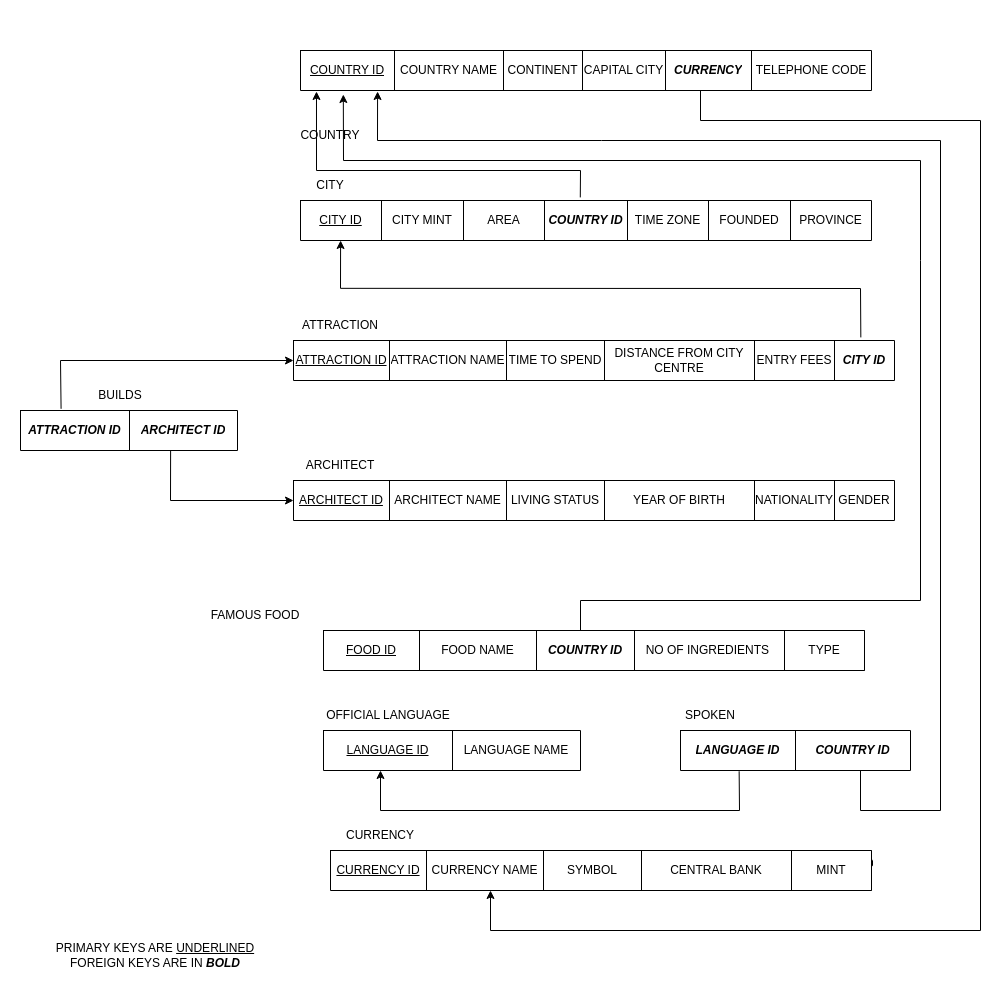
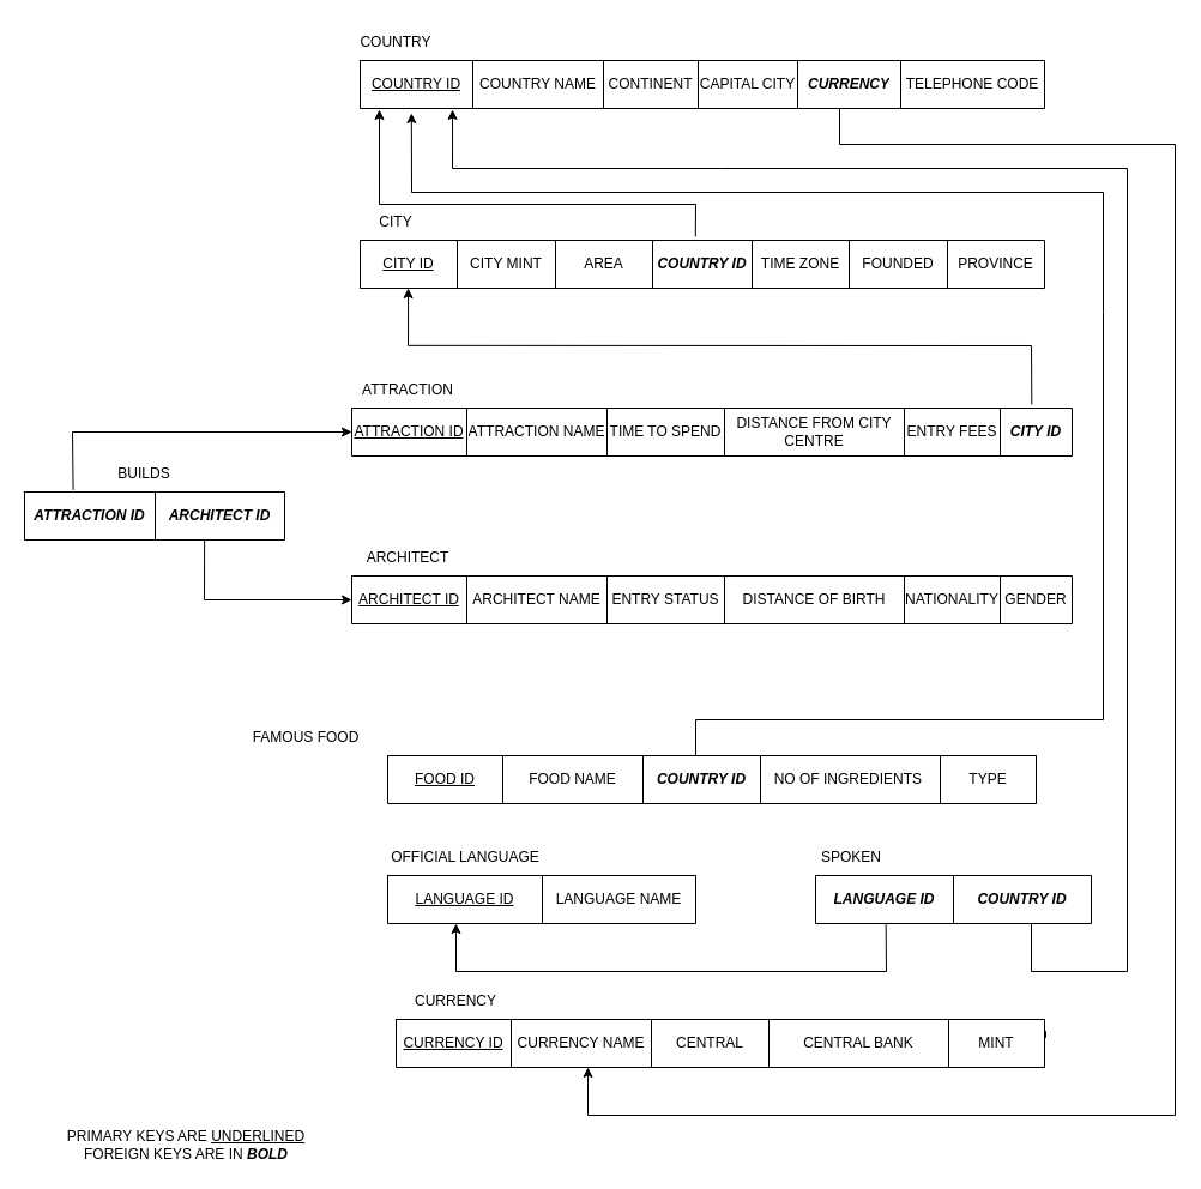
- <mxCell id="71" value="COUNTRY" style="text;html=1;strokeColor=none;fillColor=none;align=center;verticalAlign=middle;whiteSpace=wrap;rounded=0;" vertex="1" parent="1"><mxGeometry x="300" y="120" width="60" height="30" as="geometry" /></mxCell>
+ <mxCell id="71" value="COUNTRY" style="text;html=1;strokeColor=none;fillColor=none;align=center;verticalAlign=middle;whiteSpace=wrap;rounded=0;" vertex="1" parent="1"><mxGeometry x="300" y="20" width="60" height="30" as="geometry" /></mxCell>
- <mxCell id="31" value="LIVING STATUS" style="shape=partialRectangle;html=1;whiteSpace=wrap;connectable=0;overflow=hidden;fillColor=none;top=0;left=0;bottom=0;right=0;pointerEvents=1;" vertex="1" parent="28"><mxGeometry x="213" width="98" height="40" as="geometry"><mxRectangle width="98" height="40" as="alternateBounds" /></mxGeometry></mxCell>
+ <mxCell id="31" value="ENTRY STATUS" style="shape=partialRectangle;html=1;whiteSpace=wrap;connectable=0;overflow=hidden;fillColor=none;top=0;left=0;bottom=0;right=0;pointerEvents=1;" vertex="1" parent="28"><mxGeometry x="213" width="98" height="40" as="geometry"><mxRectangle width="98" height="40" as="alternateBounds" /></mxGeometry></mxCell>
- <mxCell id="32" value="YEAR OF BIRTH" style="shape=partialRectangle;html=1;whiteSpace=wrap;connectable=0;overflow=hidden;fillColor=none;top=0;left=0;bottom=0;right=0;pointerEvents=1;" vertex="1" parent="28"><mxGeometry x="311" width="150" height="40" as="geometry"><mxRectangle width="150" height="40" as="alternateBounds" /></mxGeometry></mxCell>
+ <mxCell id="32" value="DISTANCE OF BIRTH" style="shape=partialRectangle;html=1;whiteSpace=wrap;connectable=0;overflow=hidden;fillColor=none;top=0;left=0;bottom=0;right=0;pointerEvents=1;" vertex="1" parent="28"><mxGeometry x="311" width="150" height="40" as="geometry"><mxRectangle width="150" height="40" as="alternateBounds" /></mxGeometry></mxCell>
- <mxCell id="59" value="SYMBOL" style="shape=partialRectangle;html=1;whiteSpace=wrap;connectable=0;overflow=hidden;fillColor=none;top=0;left=0;bottom=0;right=0;pointerEvents=1;" vertex="1" parent="56"><mxGeometry x="213" width="98" height="40" as="geometry"><mxRectangle width="98" height="40" as="alternateBounds" /></mxGeometry></mxCell>
+ <mxCell id="59" value="CENTRAL" style="shape=partialRectangle;html=1;whiteSpace=wrap;connectable=0;overflow=hidden;fillColor=none;top=0;left=0;bottom=0;right=0;pointerEvents=1;" vertex="1" parent="56"><mxGeometry x="213" width="98" height="40" as="geometry"><mxRectangle width="98" height="40" as="alternateBounds" /></mxGeometry></mxCell>
